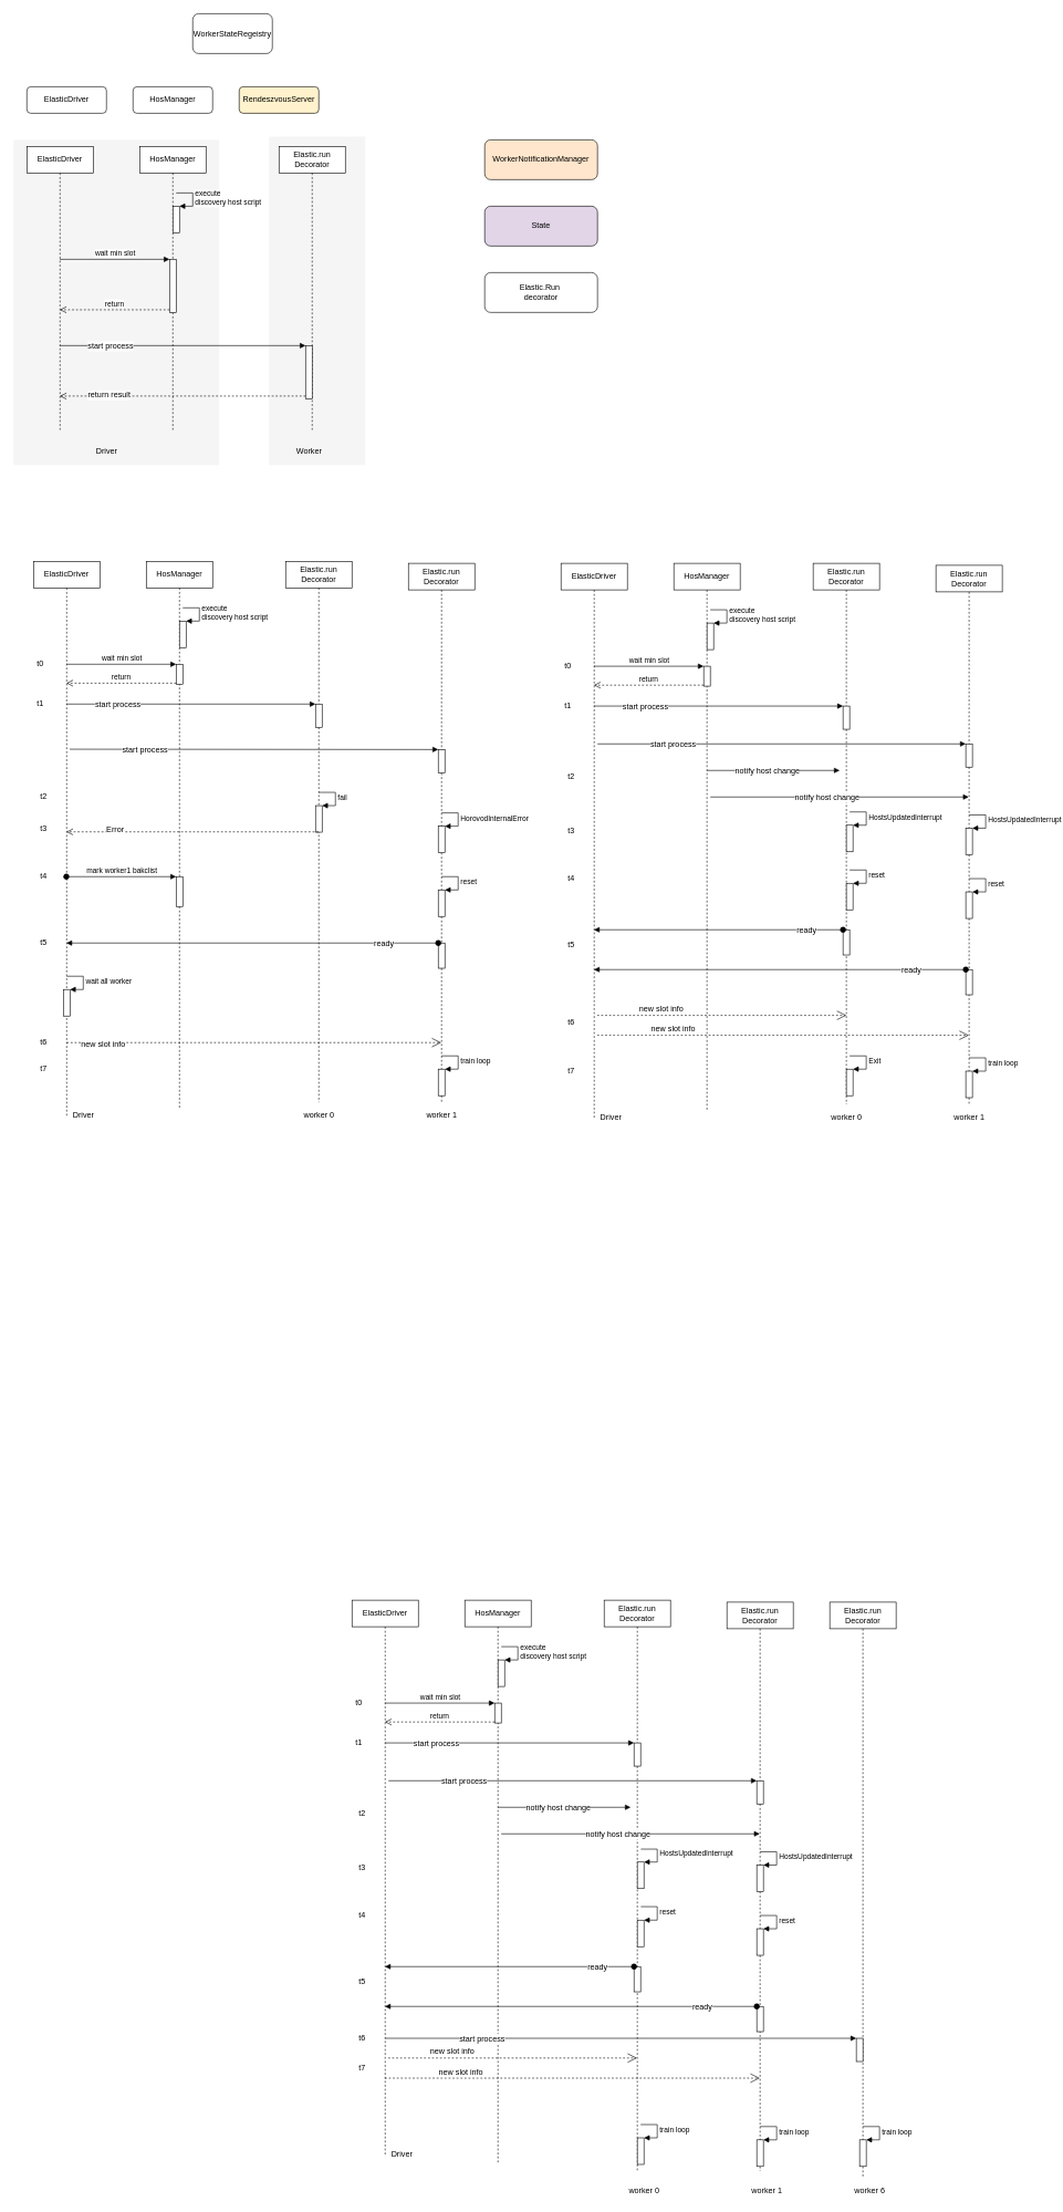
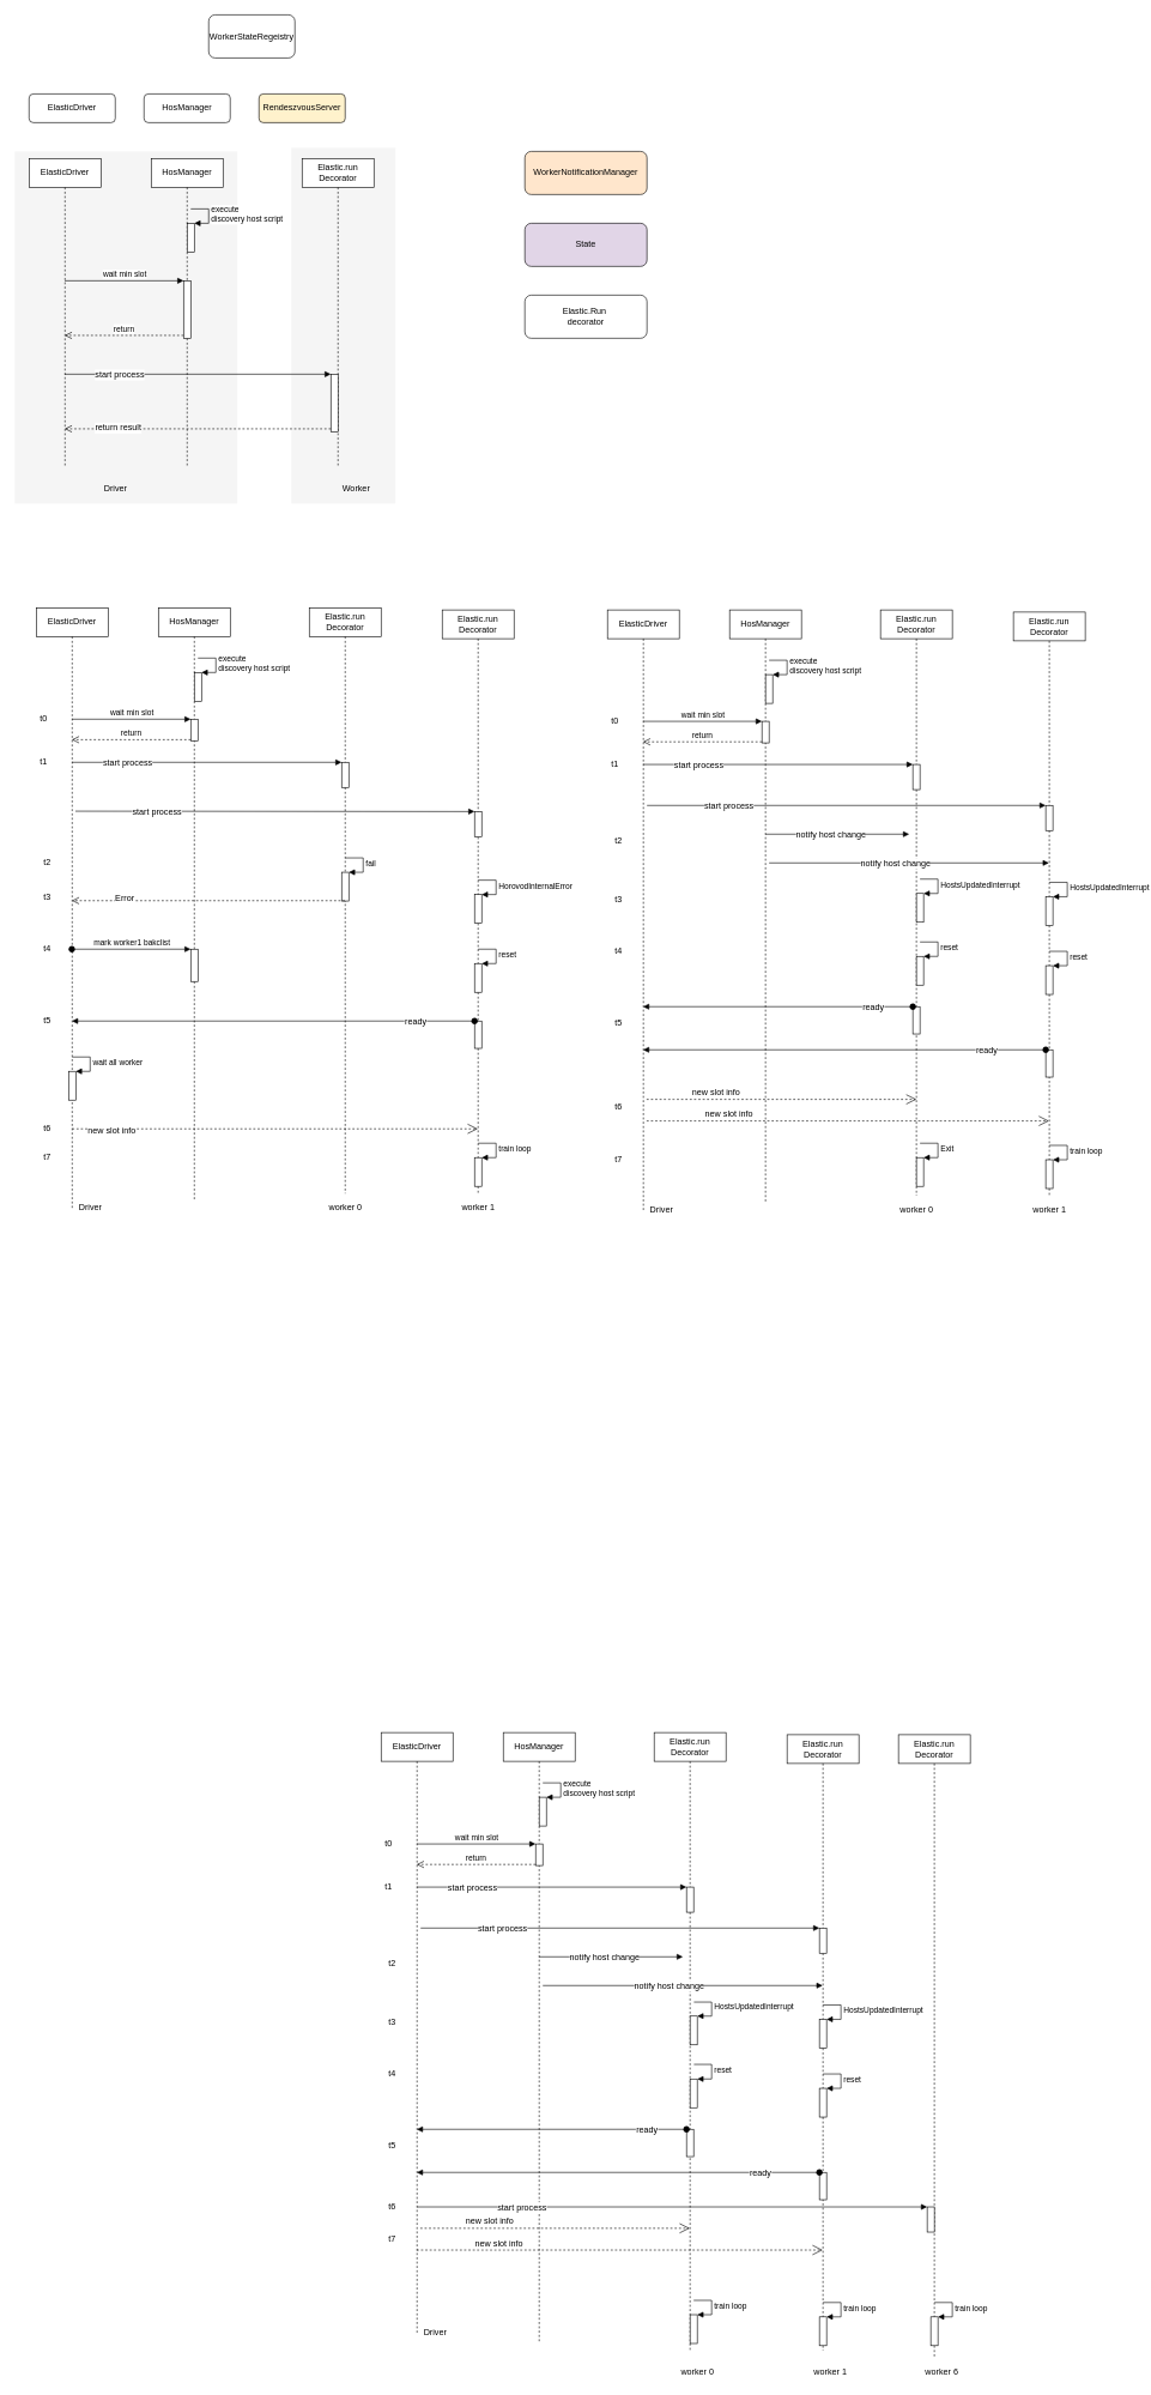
- <mxCell id="25" value="Worker" style="text;html=1;resizable=0;autosize=1;align=center;verticalAlign=middle;points=[];fillColor=none;strokeColor=none;rounded=0;" parent="1" vertex="1"><mxGeometry x="440" y="670" width="50" height="20" as="geometry" /></mxCell>
+ <mxCell id="25" value="Worker" style="text;html=1;resizable=0;autosize=1;align=center;verticalAlign=middle;points=[];fillColor=none;strokeColor=none;rounded=0;" parent="1" vertex="1"><mxGeometry x="470" y="670" width="50" height="20" as="geometry" /></mxCell>
